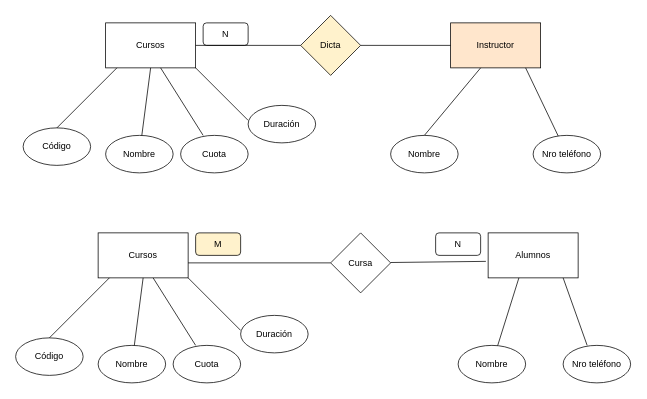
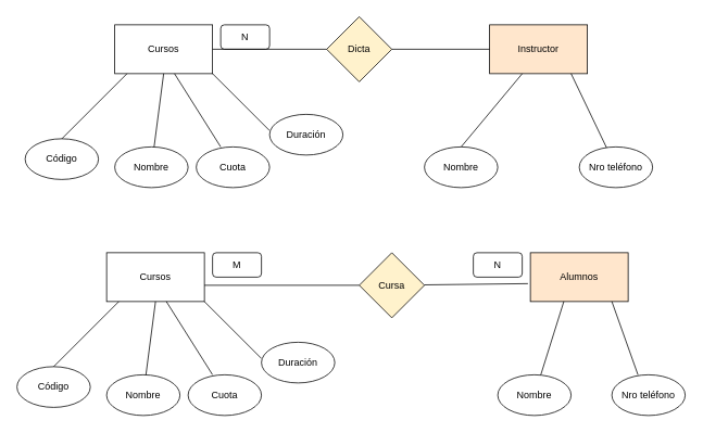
- <mxCell id="25" value="M" style="rounded=1;whiteSpace=wrap;html=1;fillColor=#fff2cc;" parent="1" vertex="1"><mxGeometry x="260" y="310" width="60" height="30" as="geometry" /></mxCell>
+ <mxCell id="25" value="M" style="rounded=1;whiteSpace=wrap;html=1;" parent="1" vertex="1"><mxGeometry x="260" y="310" width="60" height="30" as="geometry" /></mxCell>
- <mxCell id="9" value="Alumnos" style="rounded=0;whiteSpace=wrap;html=1;" parent="1" vertex="1"><mxGeometry x="650" y="310" width="120" height="60" as="geometry" /></mxCell>
+ <mxCell id="9" value="Alumnos" style="rounded=0;whiteSpace=wrap;html=1;fillColor=#ffe6cc;" parent="1" vertex="1"><mxGeometry x="650" y="310" width="120" height="60" as="geometry" /></mxCell>
- <mxCell id="30" value="Cursa" style="rhombus;whiteSpace=wrap;html=1;" parent="1" vertex="1"><mxGeometry x="440" y="310" width="80" height="80" as="geometry" /></mxCell>
+ <mxCell id="30" value="Cursa" style="rhombus;whiteSpace=wrap;html=1;fillColor=#fff2cc;" parent="1" vertex="1"><mxGeometry x="440" y="310" width="80" height="80" as="geometry" /></mxCell>
